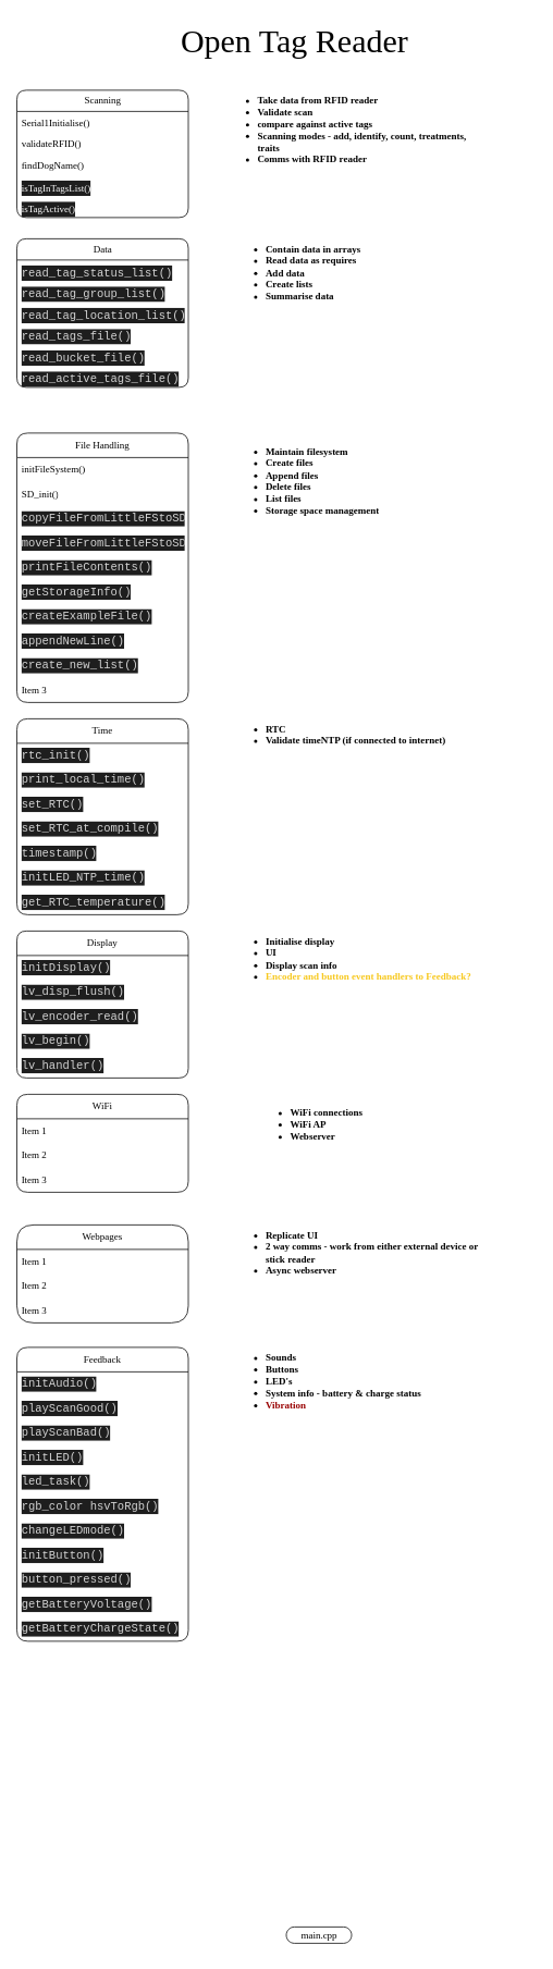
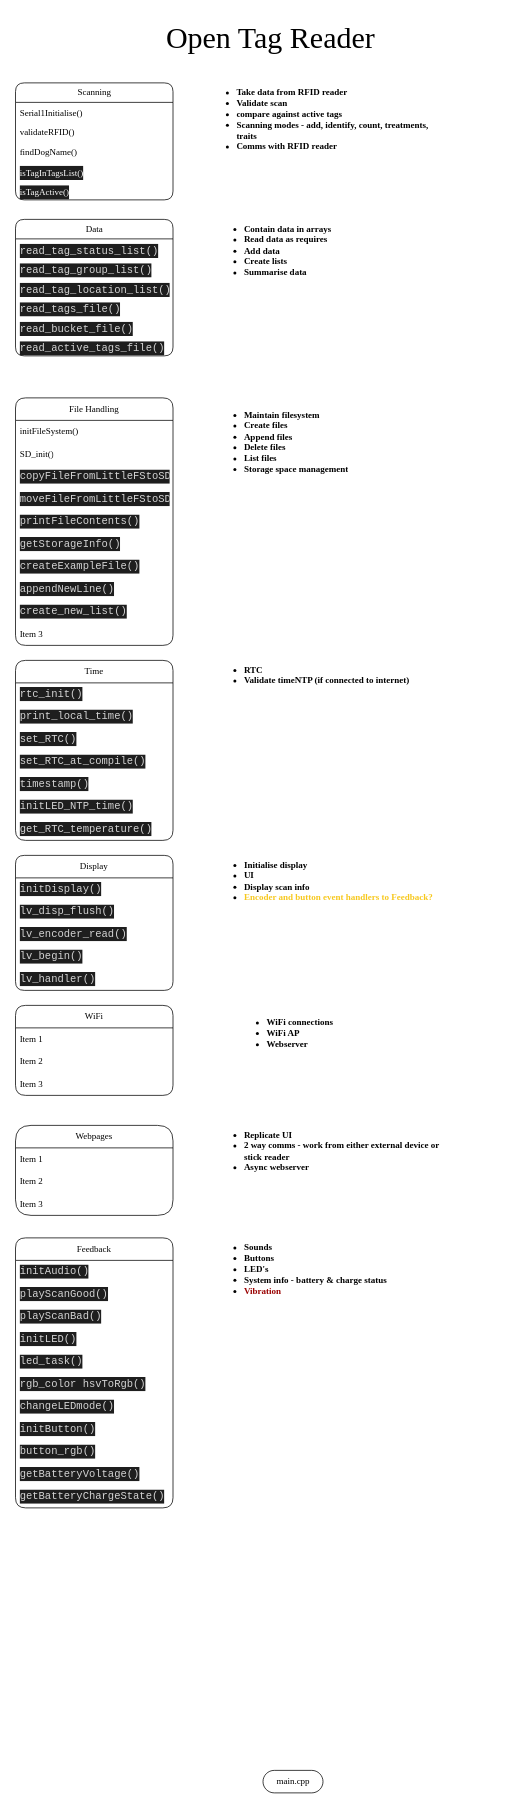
- <mxCell id="65" value="&lt;div style=&quot;color: rgb(212, 212, 212); background-color: rgb(30, 30, 30); font-family: Consolas, &amp;quot;Courier New&amp;quot;, monospace; font-size: 14px; line-height: 19px;&quot;&gt;&lt;div style=&quot;line-height: 19px;&quot;&gt;&lt;div style=&quot;line-height: 19px;&quot;&gt;&lt;div style=&quot;line-height: 19px;&quot;&gt;&lt;div style=&quot;line-height: 19px;&quot;&gt;button_pressed()&lt;/div&gt;&lt;/div&gt;&lt;/div&gt;&lt;/div&gt;&lt;/div&gt;" style="text;strokeColor=none;fillColor=none;align=left;verticalAlign=middle;spacingLeft=4;spacingRight=4;overflow=hidden;points=[[0,0.5],[1,0.5]];portConstraint=eastwest;rotatable=0;whiteSpace=wrap;html=1;rounded=1;shadow=0;labelBackgroundColor=none;comic=0;fillStyle=solid;strokeWidth=1;fontFamily=Verdana;fontSize=12;fontColor=default;startSize=26;" parent="56" vertex="1"><mxGeometry y="270" width="210" height="30" as="geometry" /></mxCell>
+ <mxCell id="65" value="&lt;div style=&quot;color: rgb(212, 212, 212); background-color: rgb(30, 30, 30); font-family: Consolas, &amp;quot;Courier New&amp;quot;, monospace; font-size: 14px; line-height: 19px;&quot;&gt;&lt;div style=&quot;line-height: 19px;&quot;&gt;&lt;div style=&quot;line-height: 19px;&quot;&gt;&lt;div style=&quot;line-height: 19px;&quot;&gt;&lt;div style=&quot;line-height: 19px;&quot;&gt;button_rgb()&lt;/div&gt;&lt;/div&gt;&lt;/div&gt;&lt;/div&gt;&lt;/div&gt;" style="text;strokeColor=none;fillColor=none;align=left;verticalAlign=middle;spacingLeft=4;spacingRight=4;overflow=hidden;points=[[0,0.5],[1,0.5]];portConstraint=eastwest;rotatable=0;whiteSpace=wrap;html=1;rounded=1;shadow=0;labelBackgroundColor=none;comic=0;fillStyle=solid;strokeWidth=1;fontFamily=Verdana;fontSize=12;fontColor=default;startSize=26;" parent="56" vertex="1"><mxGeometry y="270" width="210" height="30" as="geometry" /></mxCell>
- <mxCell id="15" value="main.cpp" style="html=1;dashed=0;whitespace=wrap;shape=mxgraph.dfd.start;rounded=1;shadow=0;labelBackgroundColor=none;comic=0;fillStyle=solid;strokeColor=default;strokeWidth=1;fontFamily=Verdana;fontSize=12;fontColor=default;startSize=26;fillColor=none;" parent="1" vertex="1"><mxGeometry x="350" y="2360" width="80" height="20" as="geometry" /></mxCell>
+ <mxCell id="15" value="main.cpp" style="html=1;dashed=0;whitespace=wrap;shape=mxgraph.dfd.start;rounded=1;shadow=0;labelBackgroundColor=none;comic=0;fillStyle=solid;strokeColor=default;strokeWidth=1;fontFamily=Verdana;fontSize=12;fontColor=default;startSize=26;fillColor=none;" parent="1" vertex="1"><mxGeometry x="350" y="2360" width="80" height="30" as="geometry" /></mxCell>
